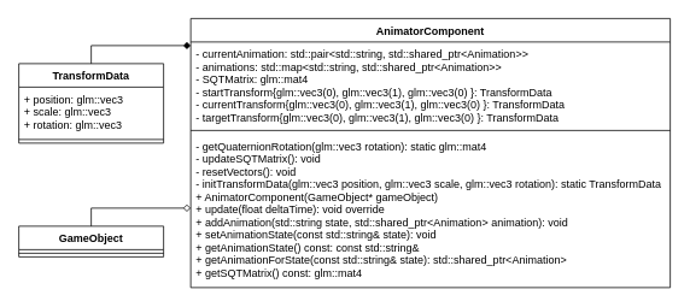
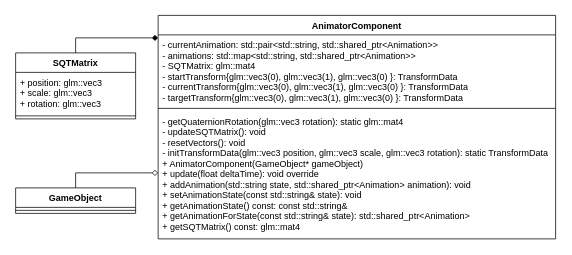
- <mxCell id="7" value="TransformData" style="swimlane;fontStyle=1;align=center;verticalAlign=top;childLayout=stackLayout;horizontal=1;startSize=26;horizontalStack=0;resizeParent=1;resizeParentMax=0;resizeLast=0;collapsible=1;marginBottom=0;" parent="1" vertex="1"><mxGeometry x="20" y="70" width="160" height="88" as="geometry" /></mxCell>
+ <mxCell id="7" value="SQTMatrix" style="swimlane;fontStyle=1;align=center;verticalAlign=top;childLayout=stackLayout;horizontal=1;startSize=26;horizontalStack=0;resizeParent=1;resizeParentMax=0;resizeLast=0;collapsible=1;marginBottom=0;" parent="1" vertex="1"><mxGeometry x="20" y="70" width="160" height="88" as="geometry" /></mxCell>
